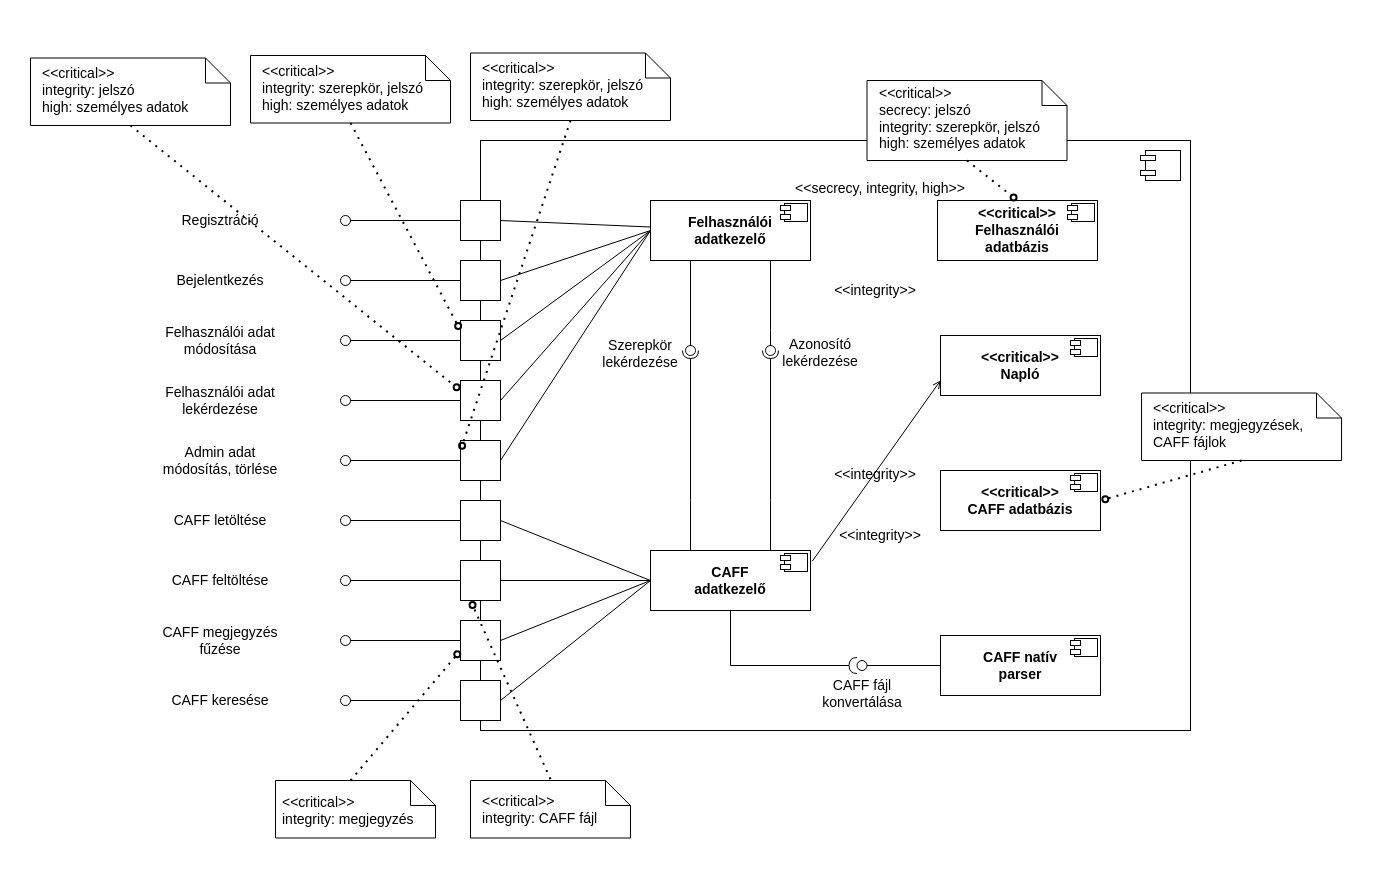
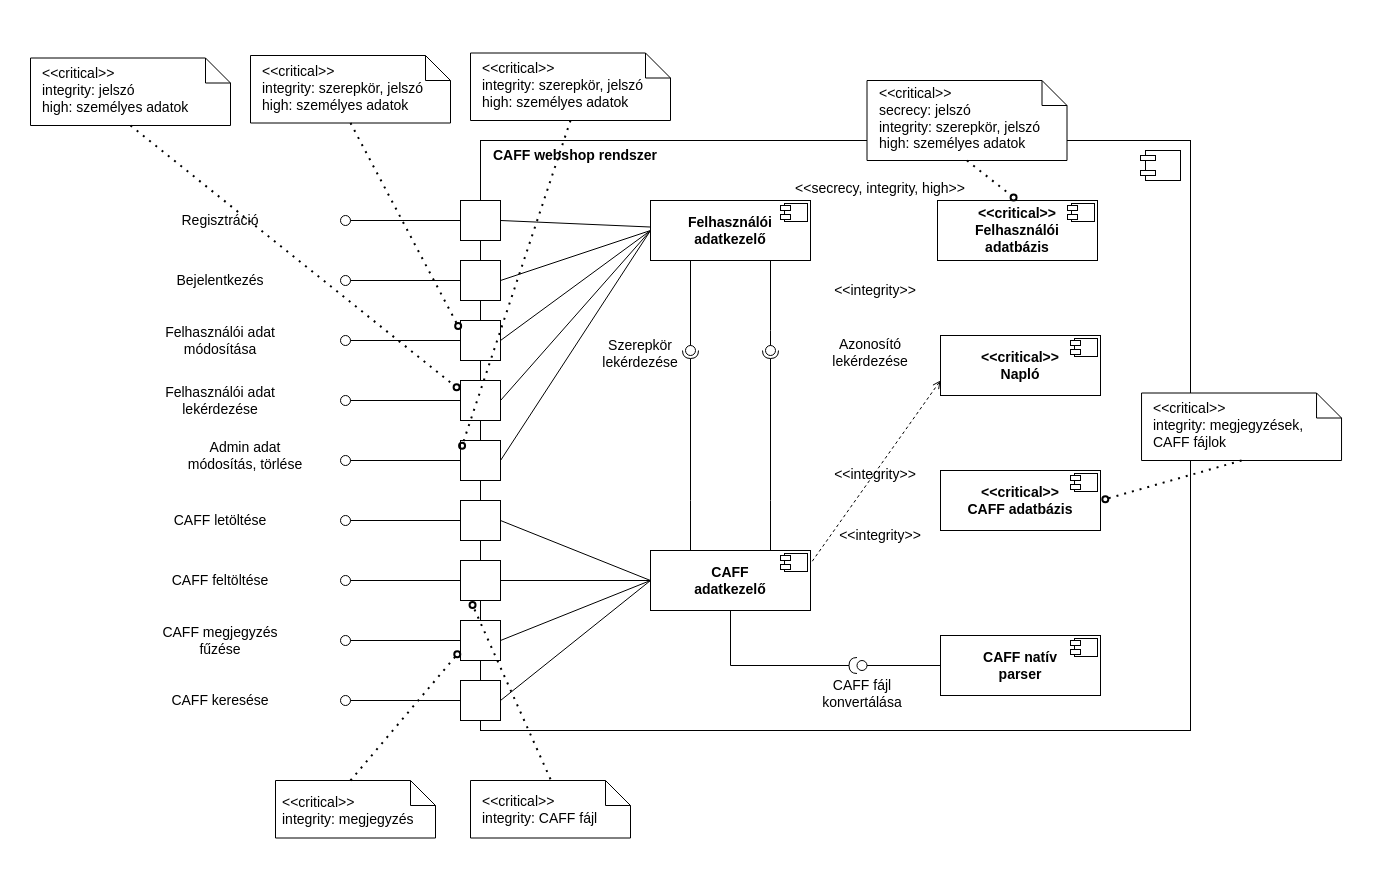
+ <mxCell id="4" value="&lt;b style=&quot;font-size: 14px;&quot;&gt;&lt;font style=&quot;font-size: 14px;&quot;&gt;CAFF webshop rendszer&lt;/font&gt;&lt;/b&gt;" style="text;html=1;strokeColor=none;fillColor=none;align=center;verticalAlign=middle;whiteSpace=wrap;rounded=0;fontSize=14;" parent="1" vertex="1"><mxGeometry x="480" y="140" width="190" height="30" as="geometry" /></mxCell>
- <mxCell id="78" value="Azonosító lekérdezése" style="text;html=1;strokeColor=none;fillColor=none;align=center;verticalAlign=middle;whiteSpace=wrap;rounded=0;fontSize=14;" parent="1" vertex="1"><mxGeometry x="790" y="336.5" width="60" height="30" as="geometry" /></mxCell>
+ <mxCell id="78" value="Azonosító lekérdezése" style="text;html=1;strokeColor=none;fillColor=none;align=center;verticalAlign=middle;whiteSpace=wrap;rounded=0;fontSize=14;" parent="1" vertex="1"><mxGeometry x="840" y="336.5" width="60" height="30" as="geometry" /></mxCell>
- <mxCell id="36" value="Admin adat módosítás, törlése" style="text;html=1;strokeColor=none;fillColor=none;align=center;verticalAlign=middle;whiteSpace=wrap;rounded=0;fontSize=14;" parent="1" vertex="1"><mxGeometry x="160" y="437.5" width="120" height="45" as="geometry" /></mxCell>
+ <mxCell id="36" value="Admin adat módosítás, törlése" style="text;html=1;strokeColor=none;fillColor=none;align=center;verticalAlign=middle;whiteSpace=wrap;rounded=0;fontSize=14;" parent="1" vertex="1"><mxGeometry x="185" y="432.5" width="120" height="45" as="geometry" /></mxCell>
- <mxCell id="74" value="" style="endArrow=open;html=1;rounded=0;dashed=0;fontSize=14;exitX=1.011;exitY=0.179;exitDx=0;exitDy=0;exitPerimeter=0;entryX=0;entryY=0.75;entryDx=0;entryDy=0;endFill=0;" parent="1" source="55" target="59" edge="1"><mxGeometry width="50" height="50" relative="1" as="geometry"><mxPoint x="730" y="480" as="sourcePoint" /><mxPoint x="780" y="430" as="targetPoint" /></mxGeometry></mxCell>
+ <mxCell id="74" value="" style="endArrow=open;html=1;rounded=0;dashed=1;fontSize=14;exitX=1.011;exitY=0.179;exitDx=0;exitDy=0;exitPerimeter=0;entryX=0;entryY=0.75;entryDx=0;entryDy=0;endFill=0;" parent="1" source="55" target="59" edge="1"><mxGeometry width="50" height="50" relative="1" as="geometry"><mxPoint x="730" y="480" as="sourcePoint" /><mxPoint x="780" y="430" as="targetPoint" /></mxGeometry></mxCell>
